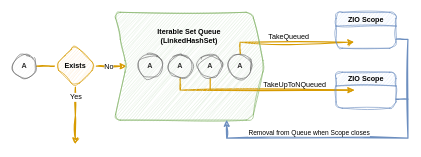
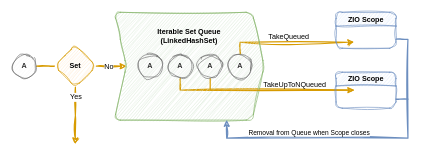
- <mxCell id="8" value="Exists" style="rhombus;whiteSpace=wrap;html=1;fillColor=#ffe6cc;strokeColor=#d79b00;rounded=1;sketch=1;curveFitting=1;jiggle=2;shadow=0;textShadow=0;fontStyle=1" vertex="1" parent="1"><mxGeometry x="90" y="75" width="70" height="70" as="geometry" /></mxCell>
+ <mxCell id="8" value="Set" style="rhombus;whiteSpace=wrap;html=1;fillColor=#ffe6cc;strokeColor=#d79b00;rounded=1;sketch=1;curveFitting=1;jiggle=2;shadow=0;textShadow=0;fontStyle=1" vertex="1" parent="1"><mxGeometry x="90" y="75" width="70" height="70" as="geometry" /></mxCell>
